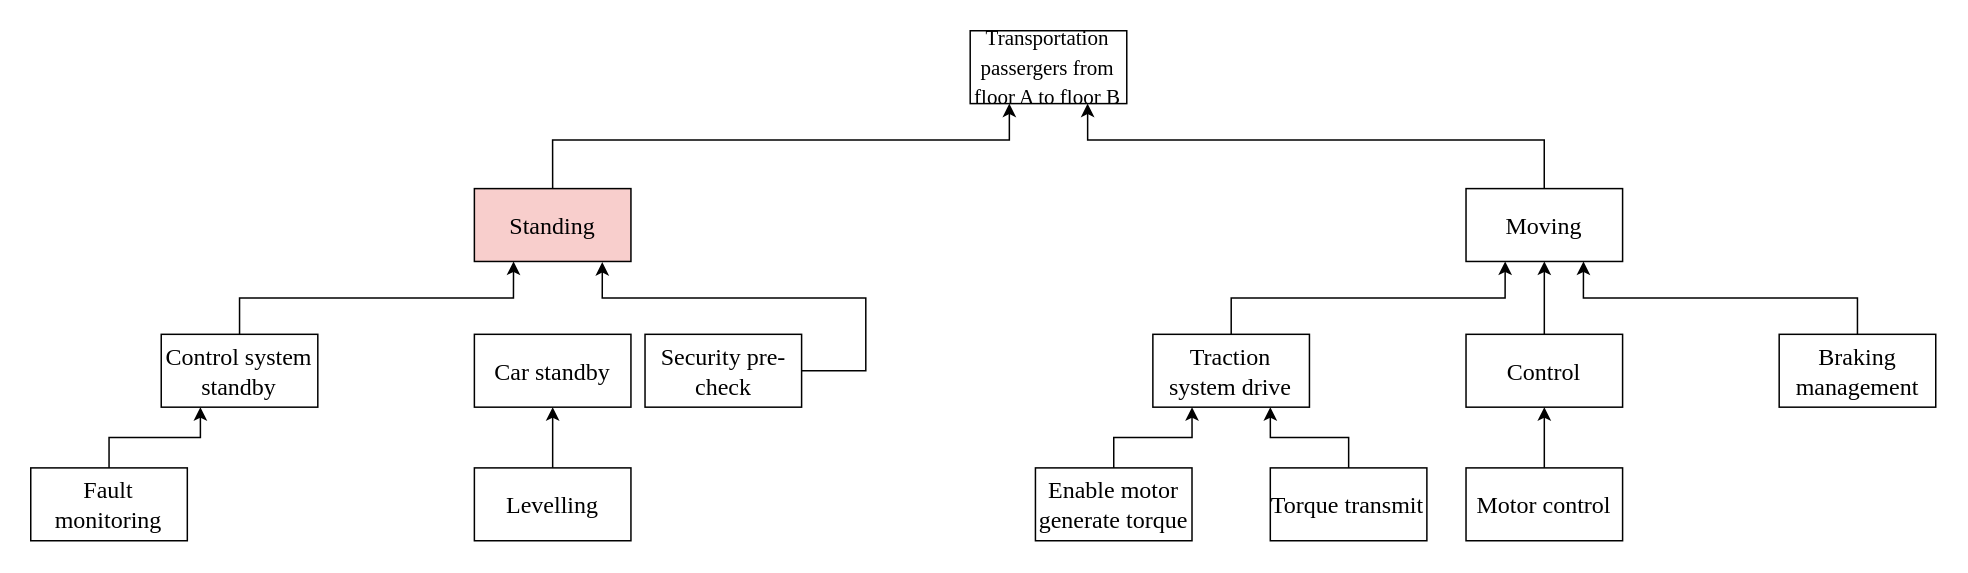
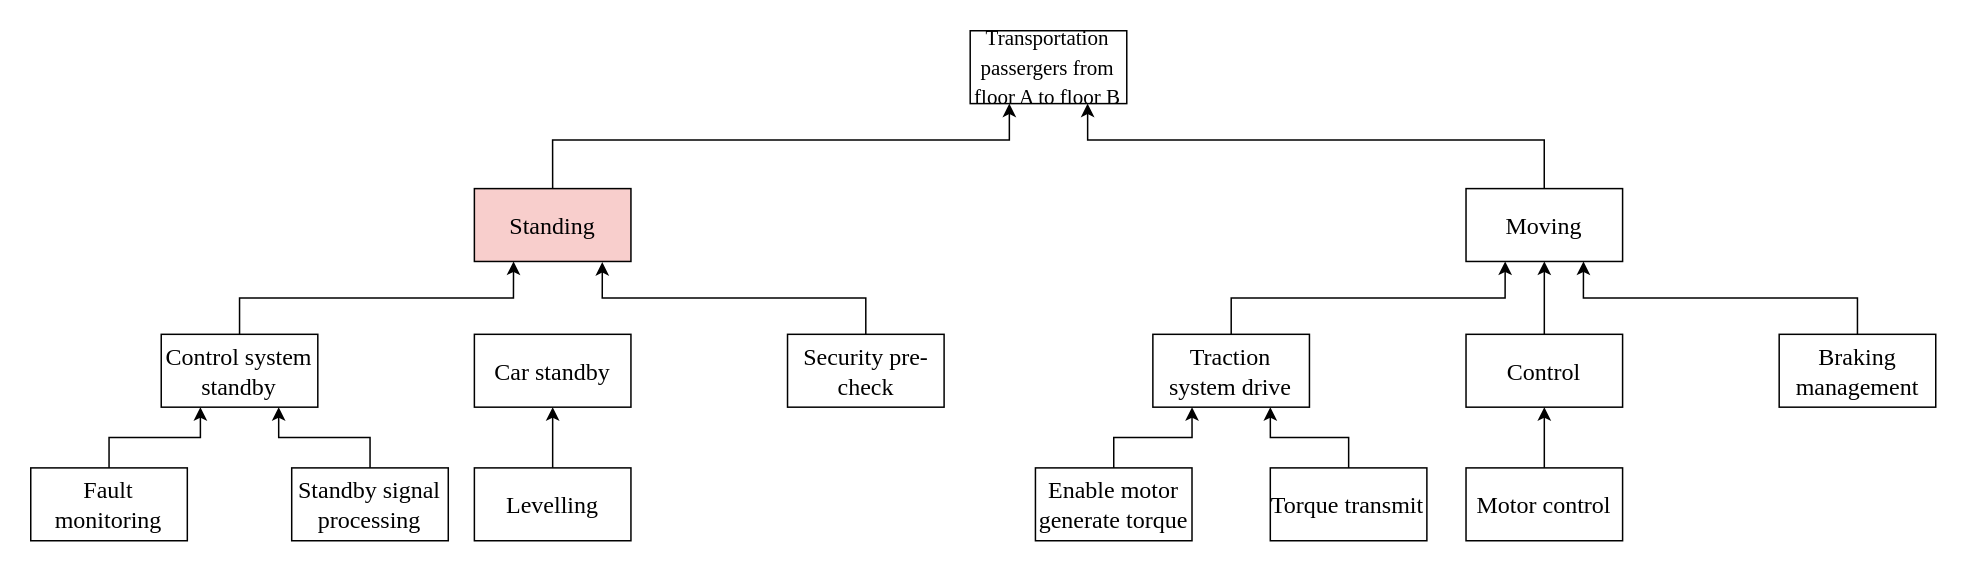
- <mxCell id="14" value="Security pre-check" style="rounded=0;whiteSpace=wrap;html=1;fontFamily=Times New Roman;fontSize=16;" vertex="1" parent="10"><mxGeometry x="409.521" y="97.143" width="104.384" height="48.571" as="geometry" /></mxCell>
+ <mxCell id="14" value="Security pre-check" style="rounded=0;whiteSpace=wrap;html=1;fontFamily=Times New Roman;fontSize=16;" vertex="1" parent="10"><mxGeometry x="504.521" y="97.143" width="104.384" height="48.571" as="geometry" /></mxCell>
+ <mxCell id="16" style="edgeStyle=orthogonalEdgeStyle;rounded=0;orthogonalLoop=1;jettySize=auto;html=1;entryX=0.75;entryY=1;entryDx=0;entryDy=0;fontFamily=Times New Roman;fontSize=16;" edge="1" parent="10" source="17" target="13"><mxGeometry relative="1" as="geometry" /></mxCell>
+ <mxCell id="17" value="Standby signal processing" style="rounded=0;whiteSpace=wrap;html=1;fontFamily=Times New Roman;fontSize=16;" vertex="1" parent="10"><mxGeometry x="173.973" y="186.19" width="104.384" height="48.571" as="geometry" /></mxCell>
